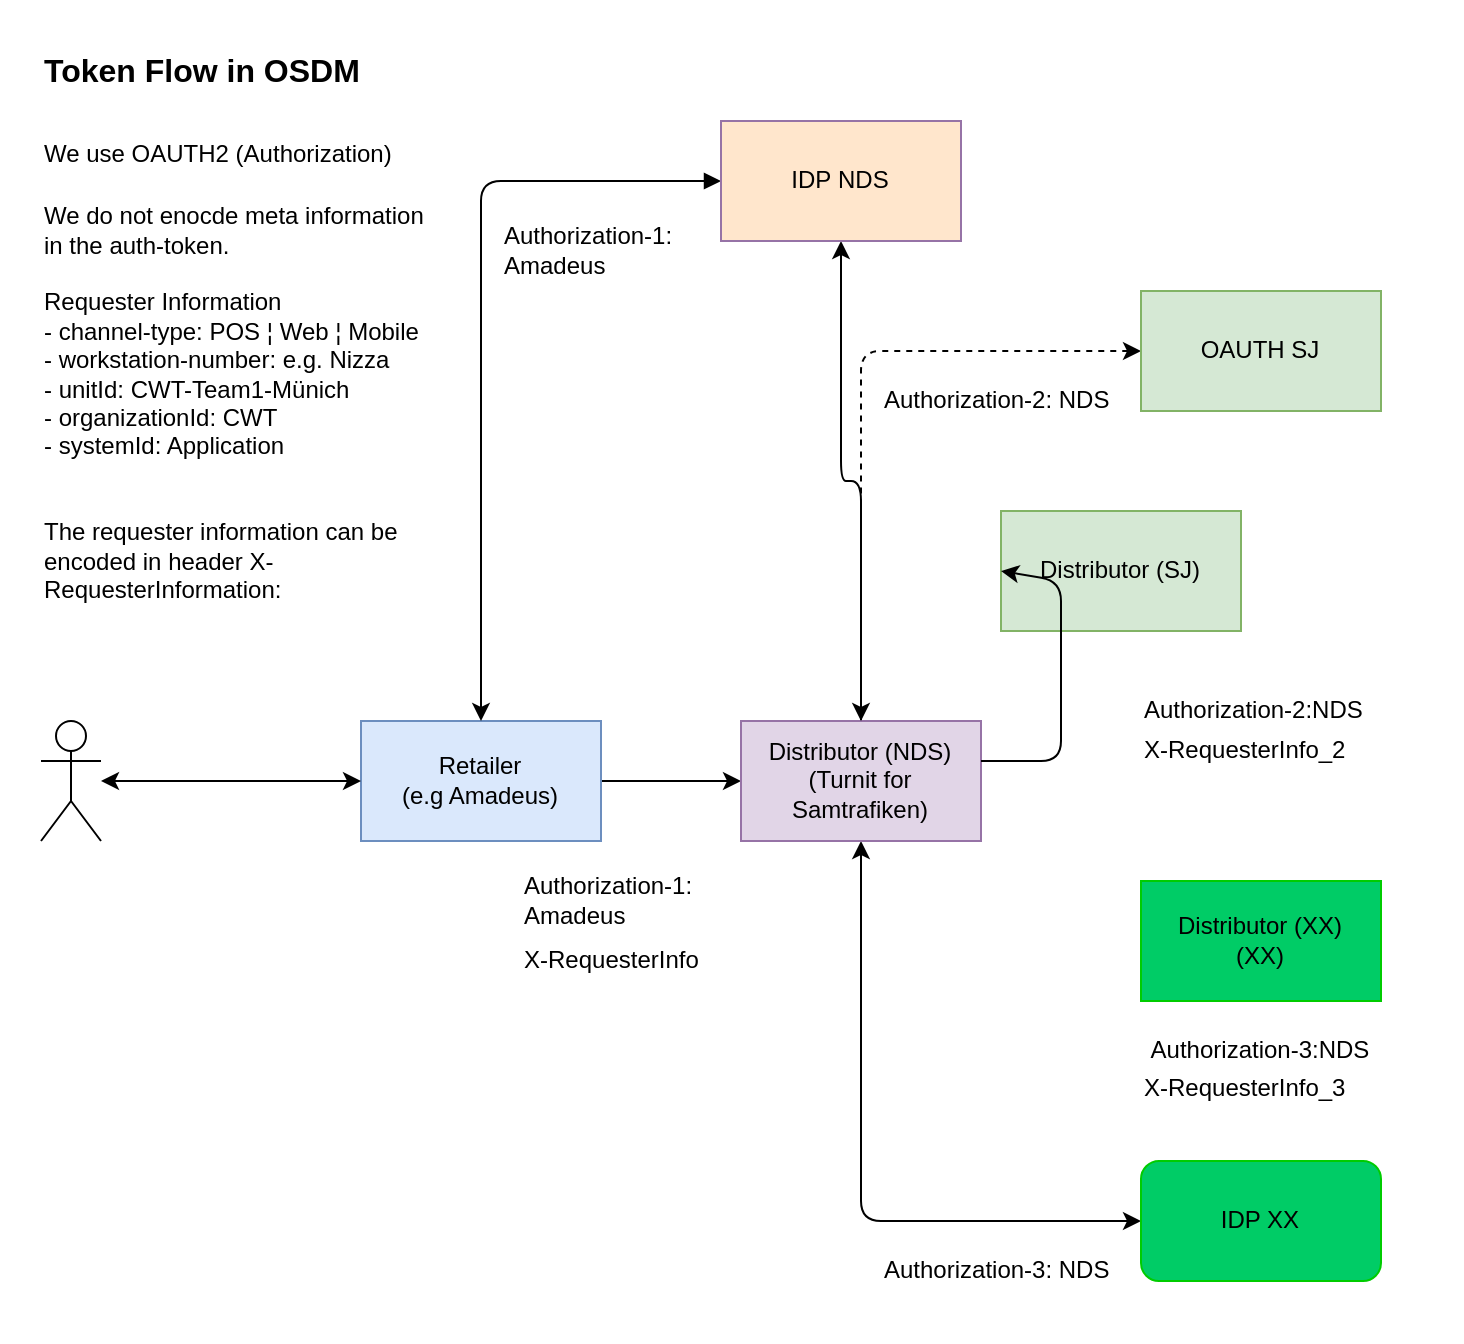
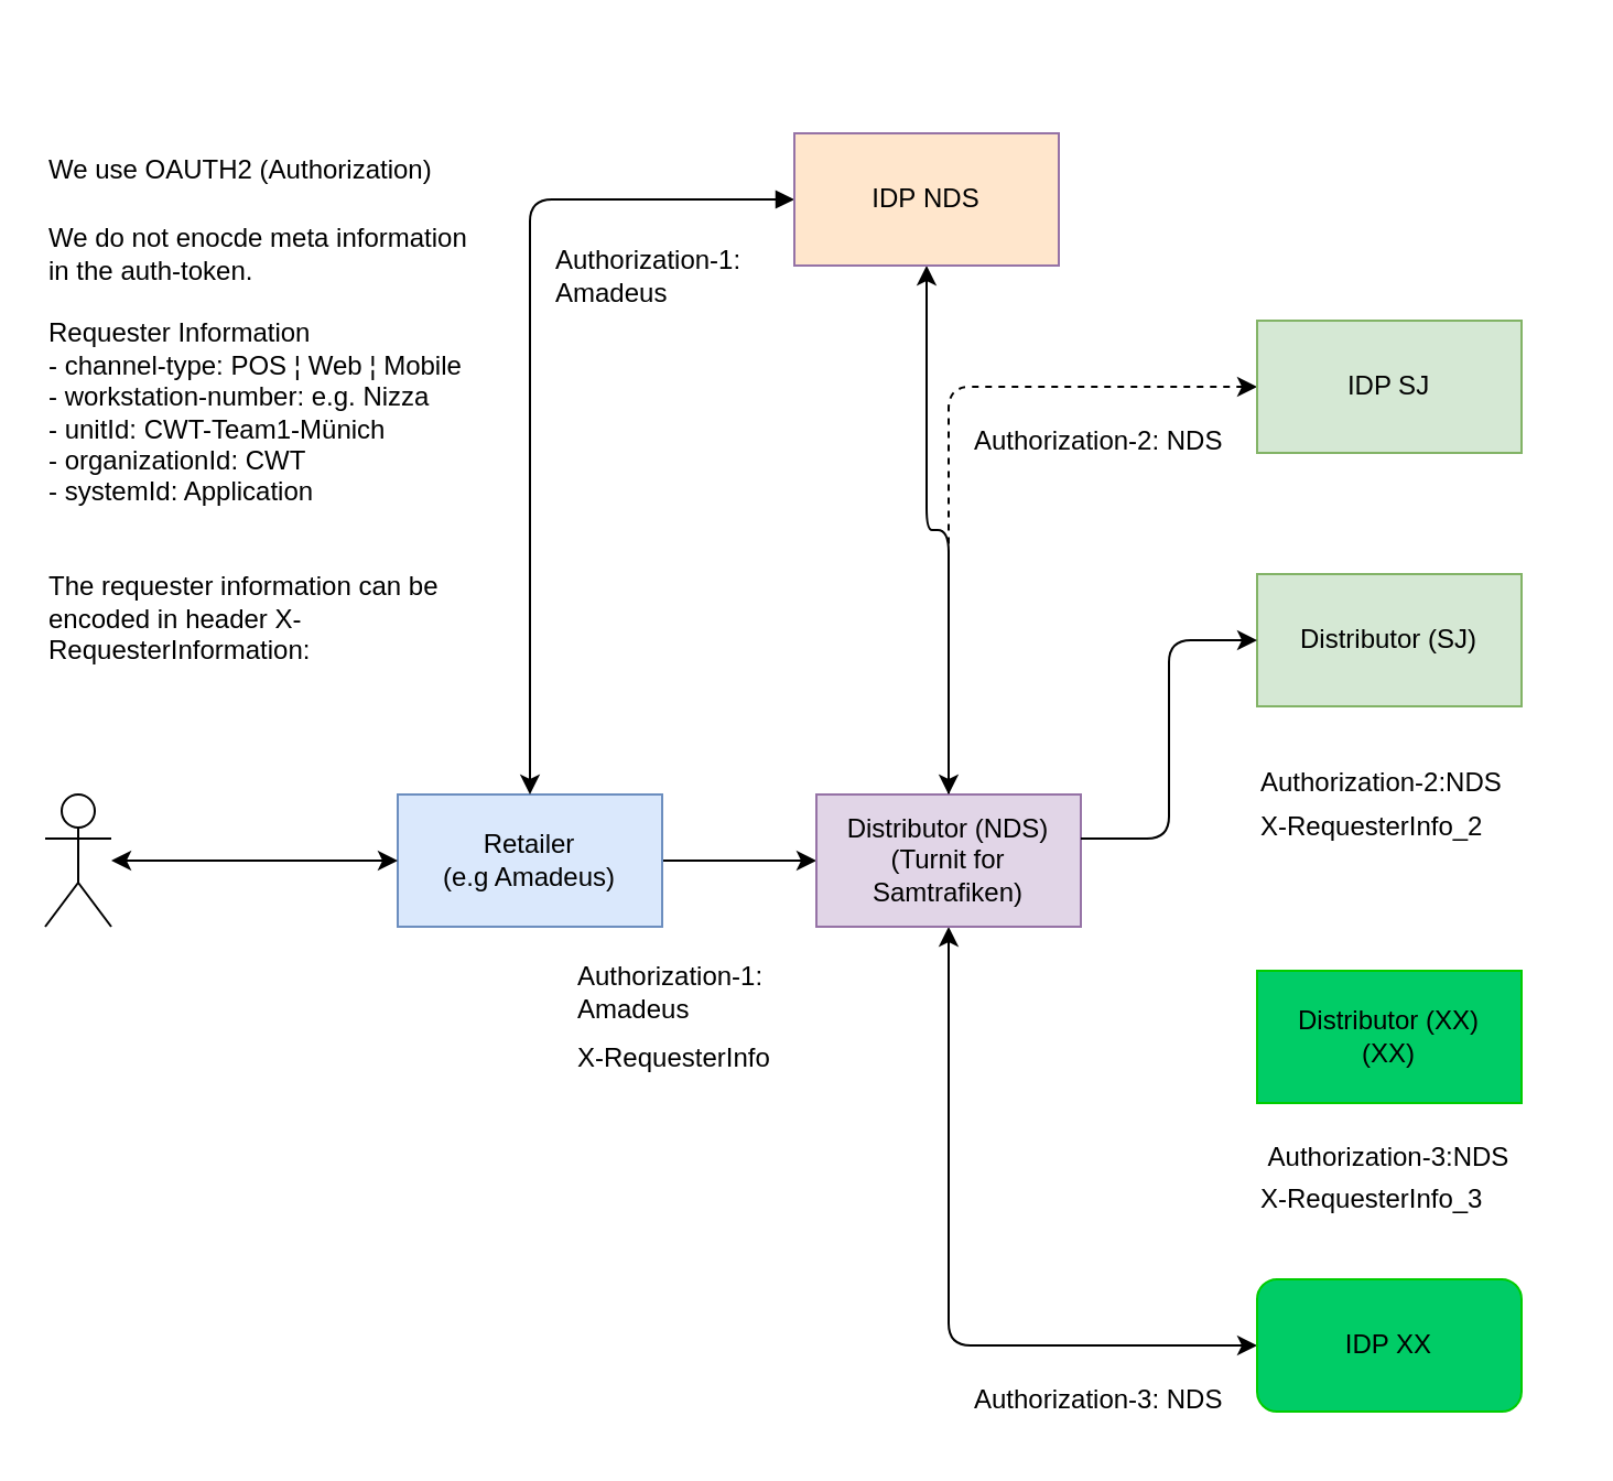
- <mxCell id="21" value="&lt;span style=&quot;font-size: 16px&quot;&gt;&lt;b&gt;Token Flow in OSDM&lt;/b&gt;&lt;/span&gt;" style="text;html=1;strokeColor=none;fillColor=none;align=left;verticalAlign=middle;whiteSpace=wrap;rounded=0;" parent="1" vertex="1"><mxGeometry x="20" y="20" width="160" height="30" as="geometry" /></mxCell>
- <mxCell id="9" value="OAUTH SJ" style="rounded=0;whiteSpace=wrap;html=1;fillColor=#d5e8d4;strokeColor=#82b366;" parent="1" vertex="1"><mxGeometry x="570" y="145" width="120" height="60" as="geometry" /></mxCell>
+ <mxCell id="9" value="IDP SJ" style="rounded=0;whiteSpace=wrap;html=1;fillColor=#d5e8d4;strokeColor=#82b366;" parent="1" vertex="1"><mxGeometry x="570" y="145" width="120" height="60" as="geometry" /></mxCell>
- <mxCell id="7" value="Distributor (SJ)" style="rounded=0;whiteSpace=wrap;html=1;fillColor=#d5e8d4;strokeColor=#82b366;" parent="1" vertex="1"><mxGeometry x="500" y="255" width="120" height="60" as="geometry" /></mxCell>
+ <mxCell id="7" value="Distributor (SJ)" style="rounded=0;whiteSpace=wrap;html=1;fillColor=#d5e8d4;strokeColor=#82b366;" parent="1" vertex="1"><mxGeometry x="570" y="260" width="120" height="60" as="geometry" /></mxCell>
